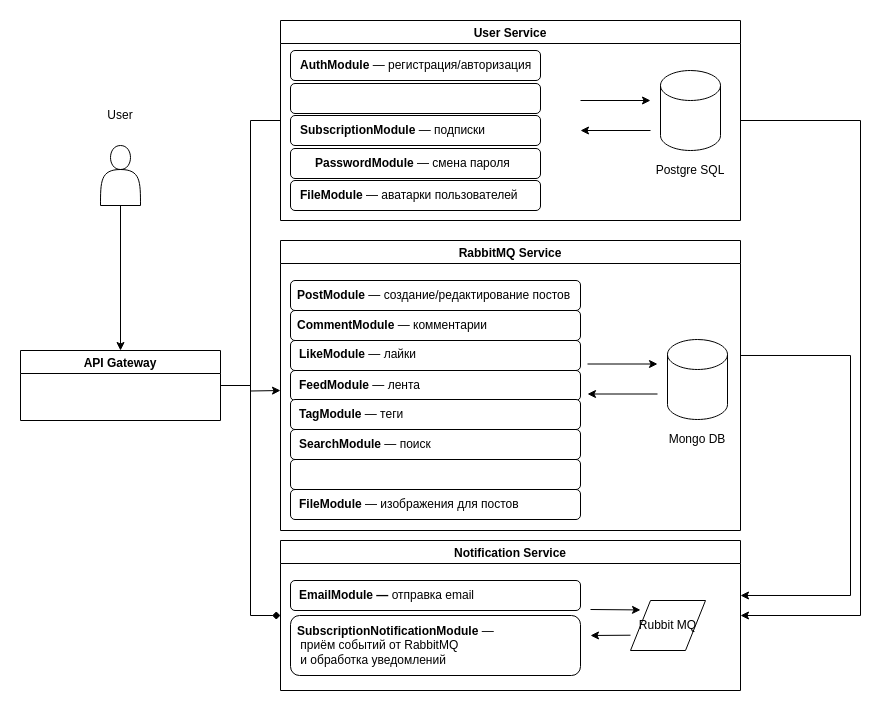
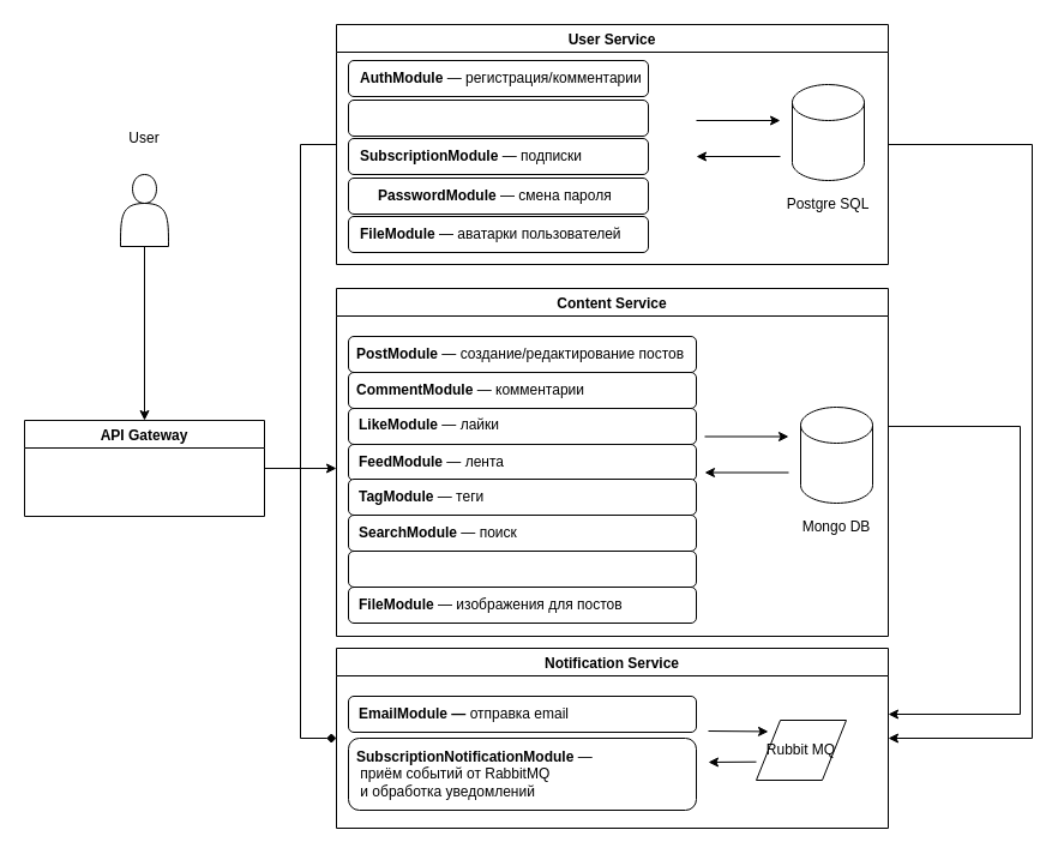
- <mxCell id="11" value="&lt;strong data-start=&quot;1584&quot; data-end=&quot;1598&quot;&gt;AuthModule&lt;/strong&gt; — регистрация/авторизация" style="text;html=1;align=left;verticalAlign=middle;resizable=0;points=[];autosize=1;strokeColor=none;fillColor=none;spacing=0;" parent="9" vertex="1"><mxGeometry x="10" y="5" width="250" height="20" as="geometry" /></mxCell>
+ <mxCell id="11" value="&lt;strong data-start=&quot;1584&quot; data-end=&quot;1598&quot;&gt;AuthModule&lt;/strong&gt; — регистрация/комментарии" style="text;html=1;align=left;verticalAlign=middle;resizable=0;points=[];autosize=1;strokeColor=none;fillColor=none;spacing=0;" parent="9" vertex="1"><mxGeometry x="10" y="5" width="250" height="20" as="geometry" /></mxCell>
- <mxCell id="23" value="RabbitMQ Service" style="swimlane;" parent="1" vertex="1"><mxGeometry x="280" y="240" width="460" height="290" as="geometry" /></mxCell>
+ <mxCell id="23" value="Content Service" style="swimlane;" parent="1" vertex="1"><mxGeometry x="280" y="240" width="460" height="290" as="geometry" /></mxCell>
- <mxCell id="64" value="API Gateway" style="swimlane;startSize=23;" parent="1" vertex="1"><mxGeometry x="20" y="350" width="200" height="70" as="geometry" /></mxCell>
+ <mxCell id="64" value="API Gateway" style="swimlane;startSize=23;" parent="1" vertex="1"><mxGeometry x="20" y="350" width="200" height="80" as="geometry" /></mxCell>
